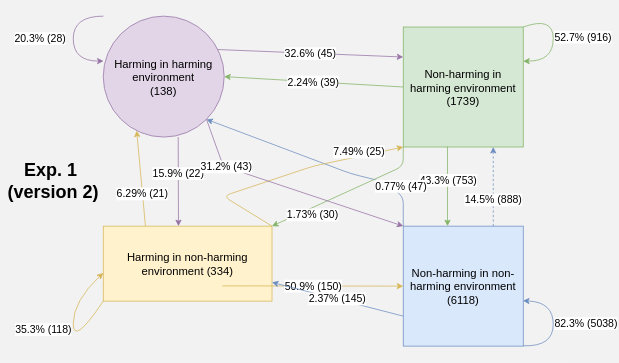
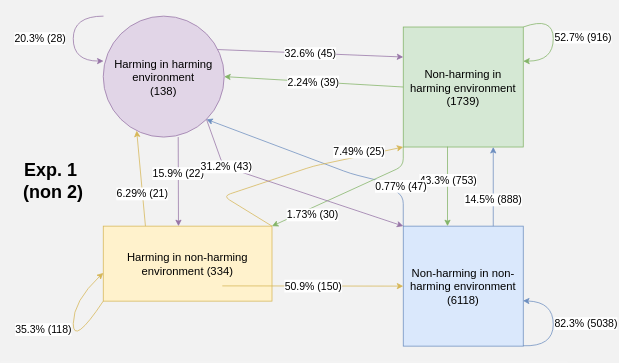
- <mxCell id="12" value="&lt;font style=&quot;font-size: 14px;&quot;&gt;14.5% (888)&lt;/font&gt;" style="endArrow=classic;html=1;rounded=0;exitX=0.75;exitY=0;exitDx=0;exitDy=0;entryX=0.75;entryY=1;entryDx=0;entryDy=0;fillColor=#dae8fc;strokeColor=#6c8ebf;dashed=1;" parent="2" source="5" target="4" edge="1"><mxGeometry x="-0.336" width="50" height="50" relative="1" as="geometry"><mxPoint x="556.522" y="300.48" as="sourcePoint" /><mxPoint x="556.522" y="180.48" as="targetPoint" /><mxPoint as="offset" /></mxGeometry></mxCell>
+ <mxCell id="12" value="&lt;font style=&quot;font-size: 14px;&quot;&gt;14.5% (888)&lt;/font&gt;" style="endArrow=classic;html=1;rounded=0;exitX=0.75;exitY=0;exitDx=0;exitDy=0;entryX=0.75;entryY=1;entryDx=0;entryDy=0;fillColor=#dae8fc;strokeColor=#6c8ebf;" parent="2" source="5" target="4" edge="1"><mxGeometry x="-0.336" width="50" height="50" relative="1" as="geometry"><mxPoint x="556.522" y="300.48" as="sourcePoint" /><mxPoint x="556.522" y="180.48" as="targetPoint" /><mxPoint as="offset" /></mxGeometry></mxCell>
- <mxCell id="23" value="Exp. 1&amp;nbsp;&lt;br&gt;(version 2)" style="text;strokeColor=none;fillColor=none;html=1;fontSize=24;fontStyle=1;verticalAlign=middle;align=center;" parent="1" vertex="1"><mxGeometry x="20" y="221.26" width="100" height="40" as="geometry" /></mxCell>
+ <mxCell id="23" value="Exp. 1&amp;nbsp;&lt;br&gt;(non 2)" style="text;strokeColor=none;fillColor=none;html=1;fontSize=24;fontStyle=1;verticalAlign=middle;align=center;" parent="1" vertex="1"><mxGeometry x="20" y="221.26" width="100" height="40" as="geometry" /></mxCell>
- <mxCell id="8" value="&lt;font style=&quot;font-size: 14px;&quot;&gt;2.37% (145)&lt;/font&gt;" style="endArrow=classic;html=1;rounded=0;exitX=0;exitY=0.75;exitDx=0;exitDy=0;entryX=1;entryY=0.75;entryDx=0;entryDy=0;fillColor=#dae8fc;strokeColor=#6c8ebf;" parent="2" source="5" target="6" edge="1"><mxGeometry x="0.003" width="50" height="50" relative="1" as="geometry"><mxPoint x="306.087" y="300.48" as="sourcePoint" /><mxPoint x="375.652" y="225.48" as="targetPoint" /><mxPoint as="offset" /></mxGeometry></mxCell>
